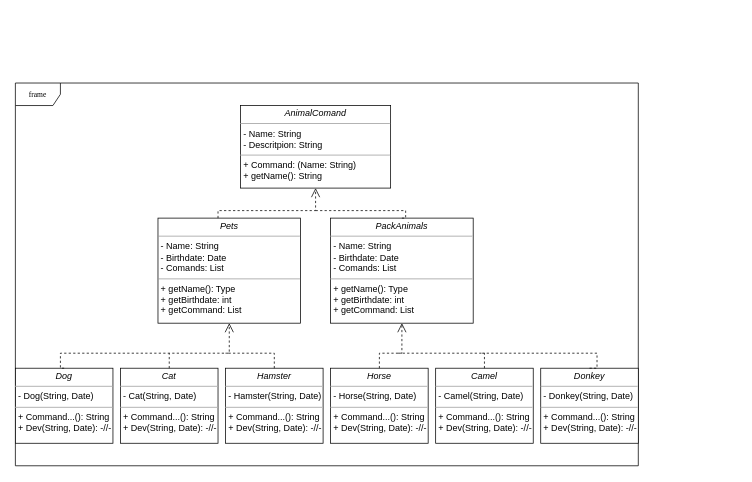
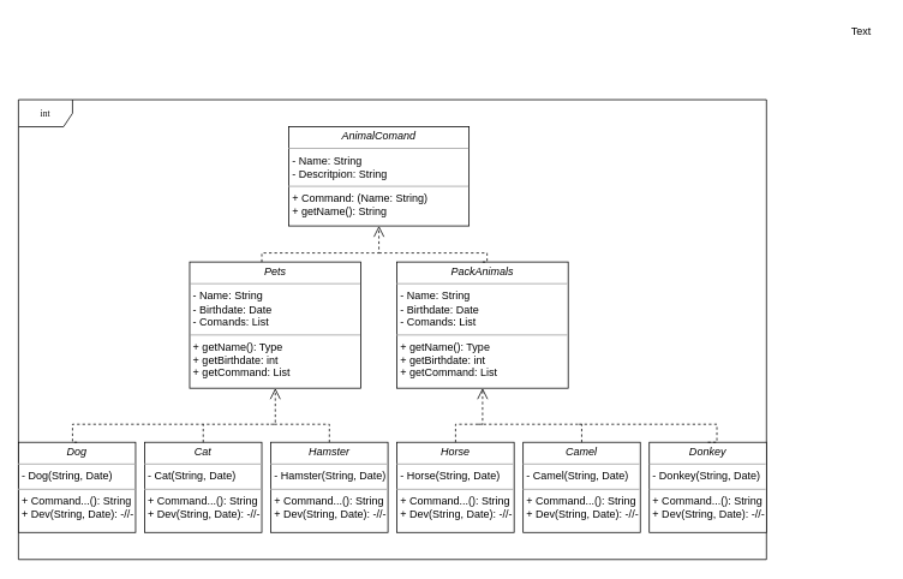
+ <mxCell id="14" value="Text" style="text;html=1;align=center;verticalAlign=middle;resizable=0;points=[];autosize=1;strokeColor=none;fillColor=none;" vertex="1" parent="1"><mxGeometry x="930" y="20" width="50" height="30" as="geometry" /></mxCell>
- <mxCell id="2" value="frame" style="shape=umlFrame;whiteSpace=wrap;html=1;rounded=0;shadow=0;comic=0;labelBackgroundColor=none;strokeWidth=1;fontFamily=Verdana;fontSize=10;align=center;" parent="1" vertex="1"><mxGeometry x="20" y="110" width="830" height="510" as="geometry" /></mxCell>
+ <mxCell id="2" value="int" style="shape=umlFrame;whiteSpace=wrap;html=1;rounded=0;shadow=0;comic=0;labelBackgroundColor=none;strokeWidth=1;fontFamily=Verdana;fontSize=10;align=center;" parent="1" vertex="1"><mxGeometry x="20" y="110" width="830" height="510" as="geometry" /></mxCell>
